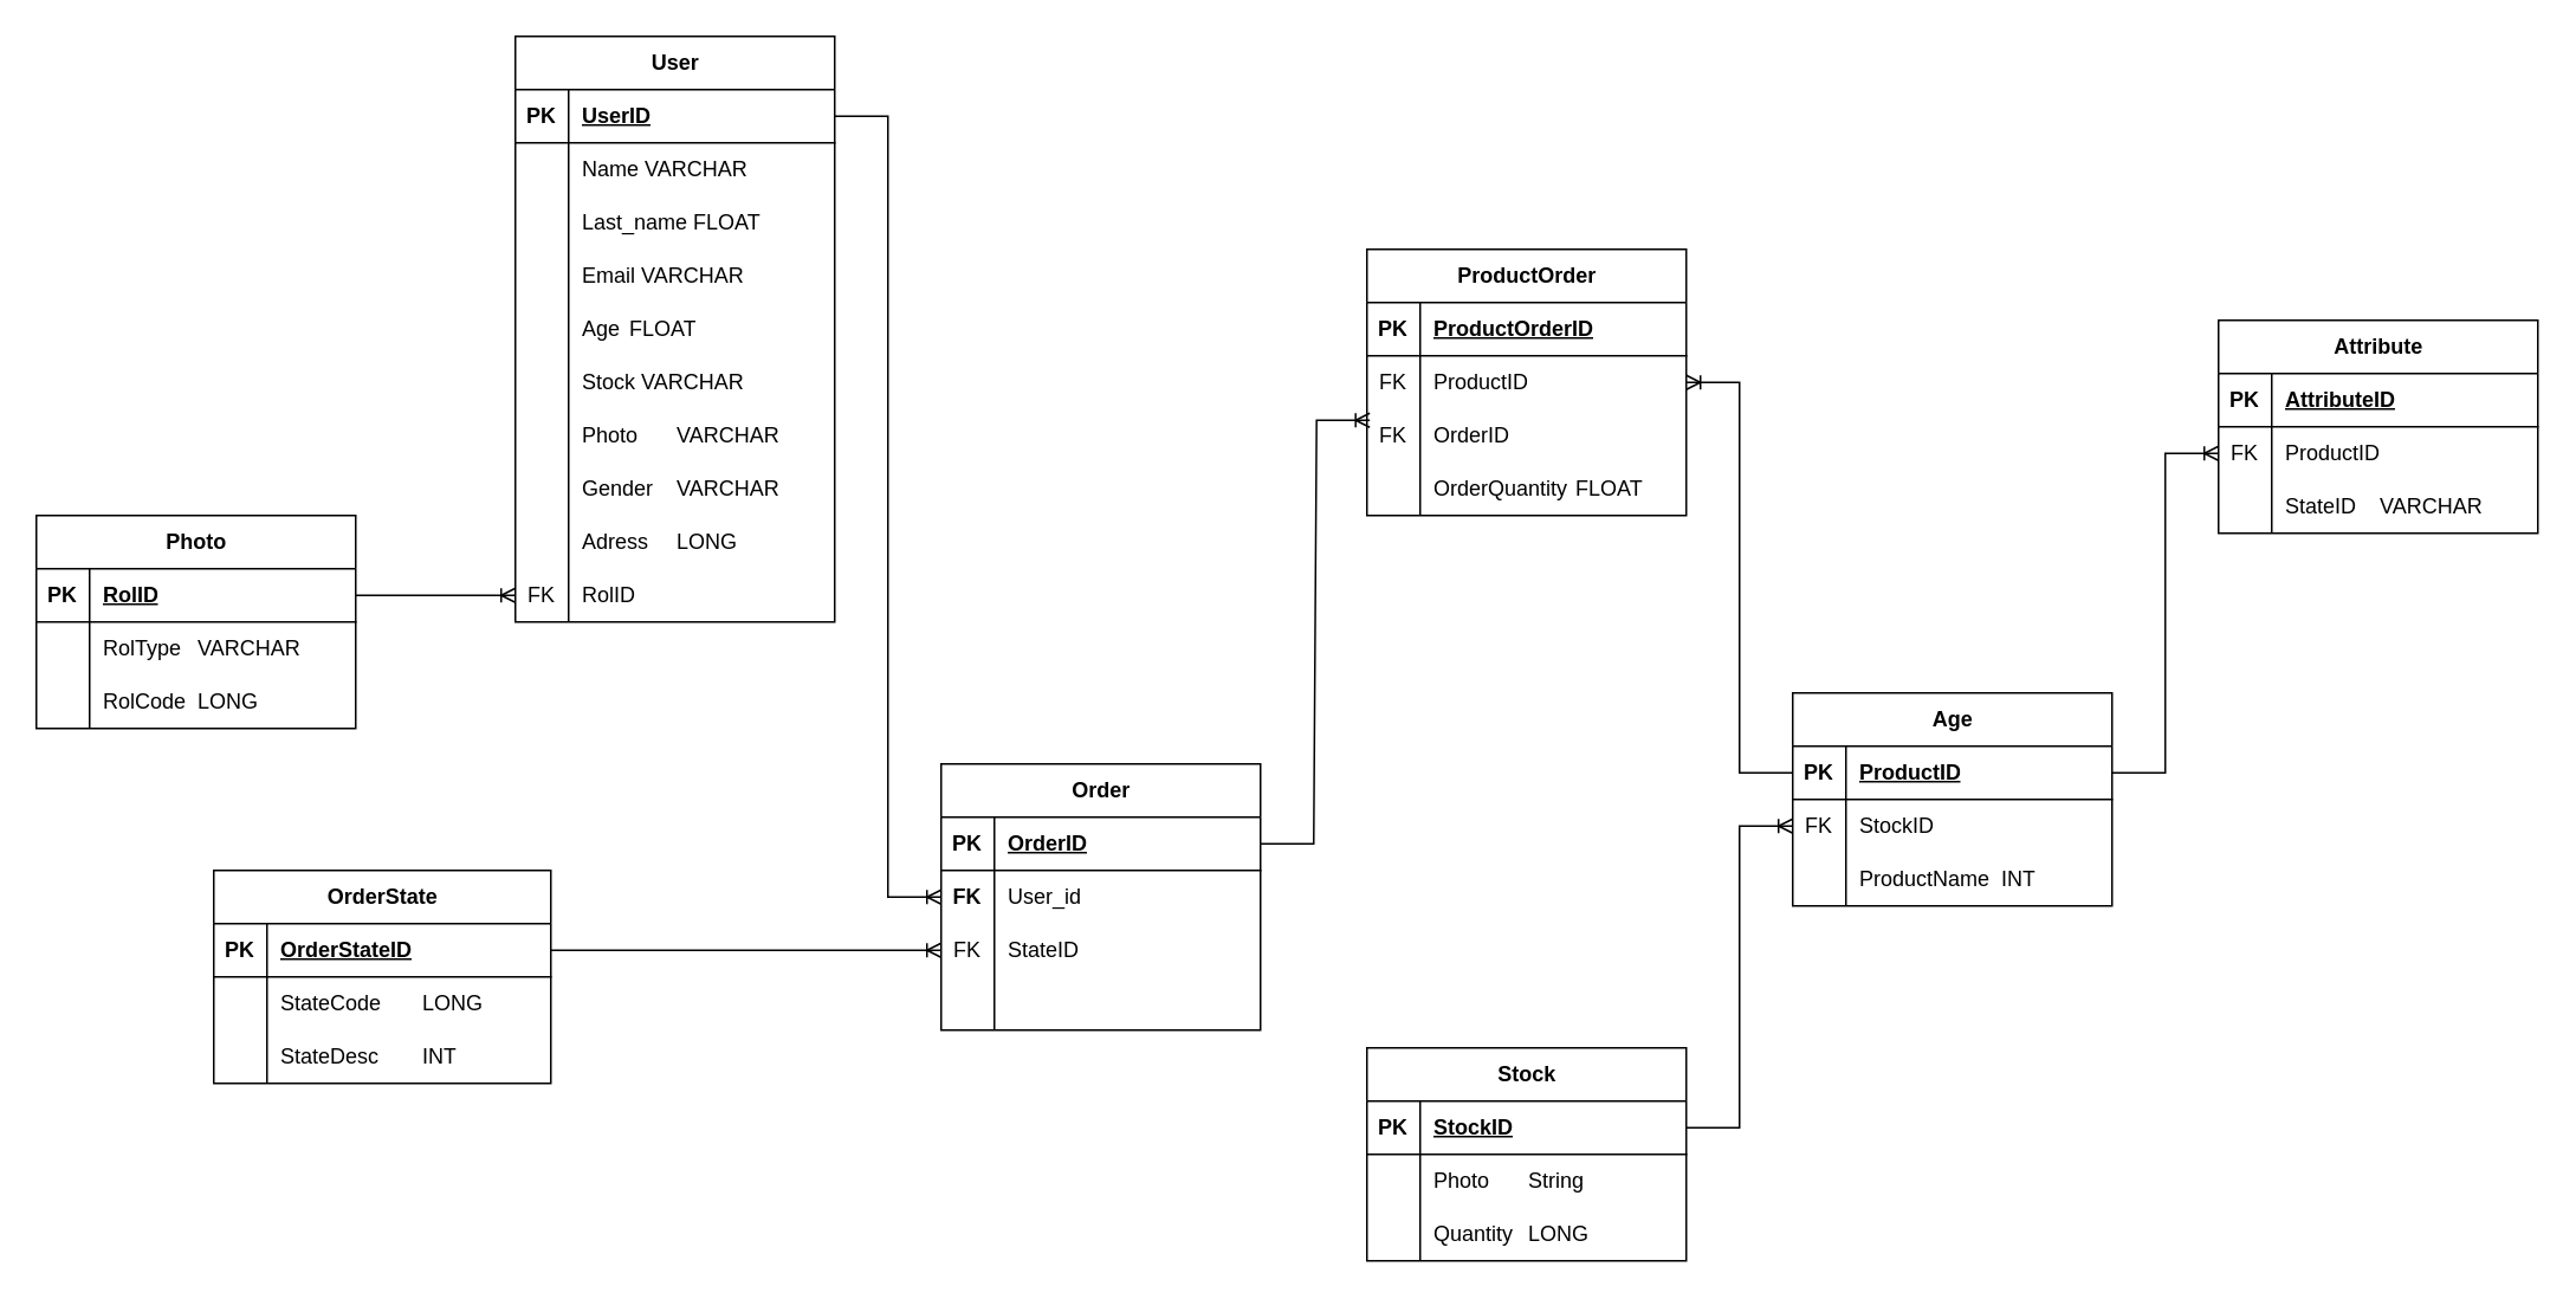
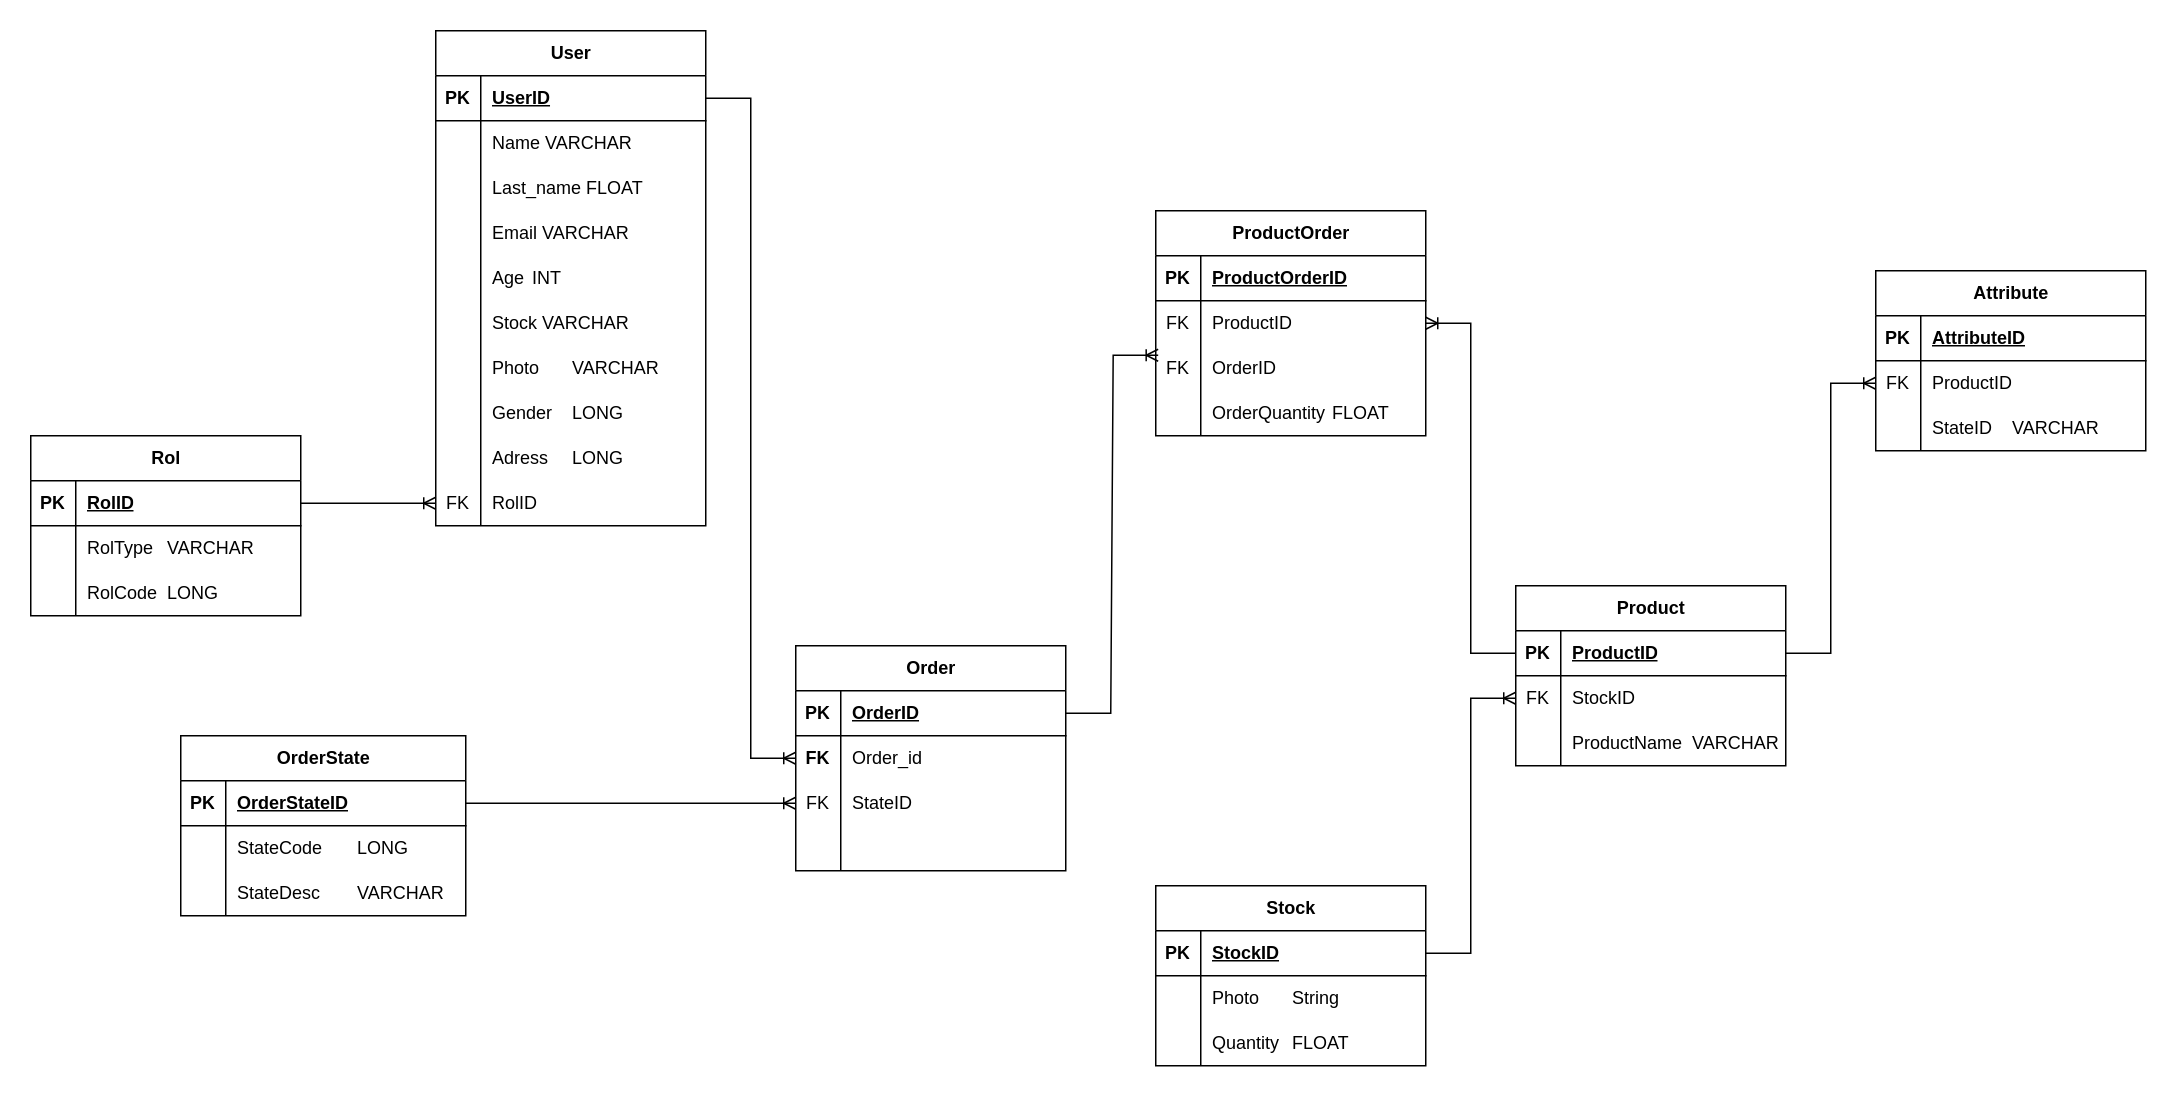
- <mxCell id="17" value="Age&lt;span style=&quot;white-space: pre;&quot;&gt;&#09;&lt;/span&gt;FLOAT" style="shape=partialRectangle;connectable=0;fillColor=none;top=0;left=0;bottom=0;right=0;align=left;spacingLeft=6;overflow=hidden;whiteSpace=wrap;html=1;" vertex="1" parent="15"><mxGeometry x="30" width="150" height="30" as="geometry"><mxRectangle width="150" height="30" as="alternateBounds" /></mxGeometry></mxCell>
+ <mxCell id="17" value="Age&lt;span style=&quot;white-space: pre;&quot;&gt;&#09;&lt;/span&gt;INT" style="shape=partialRectangle;connectable=0;fillColor=none;top=0;left=0;bottom=0;right=0;align=left;spacingLeft=6;overflow=hidden;whiteSpace=wrap;html=1;" vertex="1" parent="15"><mxGeometry x="30" width="150" height="30" as="geometry"><mxRectangle width="150" height="30" as="alternateBounds" /></mxGeometry></mxCell>
- <mxCell id="26" value="Gender&lt;span style=&quot;white-space: pre;&quot;&gt;&#09;&lt;/span&gt;VARCHAR" style="shape=partialRectangle;connectable=0;fillColor=none;top=0;left=0;bottom=0;right=0;align=left;spacingLeft=6;overflow=hidden;whiteSpace=wrap;html=1;" vertex="1" parent="24"><mxGeometry x="30" width="150" height="30" as="geometry"><mxRectangle width="150" height="30" as="alternateBounds" /></mxGeometry></mxCell>
+ <mxCell id="26" value="Gender&lt;span style=&quot;white-space: pre;&quot;&gt;&#09;&lt;/span&gt;LONG" style="shape=partialRectangle;connectable=0;fillColor=none;top=0;left=0;bottom=0;right=0;align=left;spacingLeft=6;overflow=hidden;whiteSpace=wrap;html=1;" vertex="1" parent="24"><mxGeometry x="30" width="150" height="30" as="geometry"><mxRectangle width="150" height="30" as="alternateBounds" /></mxGeometry></mxCell>
- <mxCell id="94" value="Photo" style="shape=table;startSize=30;container=1;collapsible=1;childLayout=tableLayout;fixedRows=1;rowLines=0;fontStyle=1;align=center;resizeLast=1;html=1;" vertex="1" parent="1"><mxGeometry x="20" y="290" width="180" height="120" as="geometry" /></mxCell>
+ <mxCell id="94" value="Rol" style="shape=table;startSize=30;container=1;collapsible=1;childLayout=tableLayout;fixedRows=1;rowLines=0;fontStyle=1;align=center;resizeLast=1;html=1;" vertex="1" parent="1"><mxGeometry x="20" y="290" width="180" height="120" as="geometry" /></mxCell>
- <mxCell id="46" value="Age" style="shape=table;startSize=30;container=1;collapsible=1;childLayout=tableLayout;fixedRows=1;rowLines=0;fontStyle=1;align=center;resizeLast=1;html=1;" vertex="1" parent="1"><mxGeometry x="1010" y="390" width="180" height="120" as="geometry" /></mxCell>
+ <mxCell id="46" value="Product" style="shape=table;startSize=30;container=1;collapsible=1;childLayout=tableLayout;fixedRows=1;rowLines=0;fontStyle=1;align=center;resizeLast=1;html=1;" vertex="1" parent="1"><mxGeometry x="1010" y="390" width="180" height="120" as="geometry" /></mxCell>
- <mxCell id="55" value="ProductName&lt;span style=&quot;white-space: pre;&quot;&gt;&#09;&lt;/span&gt;INT" style="shape=partialRectangle;connectable=0;fillColor=none;top=0;left=0;bottom=0;right=0;align=left;spacingLeft=6;overflow=hidden;whiteSpace=wrap;html=1;" vertex="1" parent="53"><mxGeometry x="30" width="150" height="30" as="geometry"><mxRectangle width="150" height="30" as="alternateBounds" /></mxGeometry></mxCell>
+ <mxCell id="55" value="ProductName&lt;span style=&quot;white-space: pre;&quot;&gt;&#09;&lt;/span&gt;VARCHAR" style="shape=partialRectangle;connectable=0;fillColor=none;top=0;left=0;bottom=0;right=0;align=left;spacingLeft=6;overflow=hidden;whiteSpace=wrap;html=1;" vertex="1" parent="53"><mxGeometry x="30" width="150" height="30" as="geometry"><mxRectangle width="150" height="30" as="alternateBounds" /></mxGeometry></mxCell>
- <mxCell id="39" value="User_id" style="shape=partialRectangle;connectable=0;fillColor=none;top=0;left=0;bottom=0;right=0;align=left;spacingLeft=6;overflow=hidden;whiteSpace=wrap;html=1;" vertex="1" parent="37"><mxGeometry x="30" width="150" height="30" as="geometry"><mxRectangle width="150" height="30" as="alternateBounds" /></mxGeometry></mxCell>
+ <mxCell id="39" value="Order_id" style="shape=partialRectangle;connectable=0;fillColor=none;top=0;left=0;bottom=0;right=0;align=left;spacingLeft=6;overflow=hidden;whiteSpace=wrap;html=1;" vertex="1" parent="37"><mxGeometry x="30" width="150" height="30" as="geometry"><mxRectangle width="150" height="30" as="alternateBounds" /></mxGeometry></mxCell>
- <mxCell id="114" value="StateDesc&lt;span style=&quot;white-space: pre;&quot;&gt;&#09;&lt;/span&gt;INT" style="shape=partialRectangle;connectable=0;fillColor=none;top=0;left=0;bottom=0;right=0;align=left;spacingLeft=6;overflow=hidden;whiteSpace=wrap;html=1;" vertex="1" parent="112"><mxGeometry x="30" width="160" height="30" as="geometry"><mxRectangle width="160" height="30" as="alternateBounds" /></mxGeometry></mxCell>
+ <mxCell id="114" value="StateDesc&lt;span style=&quot;white-space: pre;&quot;&gt;&#09;&lt;/span&gt;VARCHAR" style="shape=partialRectangle;connectable=0;fillColor=none;top=0;left=0;bottom=0;right=0;align=left;spacingLeft=6;overflow=hidden;whiteSpace=wrap;html=1;" vertex="1" parent="112"><mxGeometry x="30" width="160" height="30" as="geometry"><mxRectangle width="160" height="30" as="alternateBounds" /></mxGeometry></mxCell>
- <mxCell id="65" value="Quantity&lt;span style=&quot;white-space: pre;&quot;&gt;&#09;&lt;/span&gt;LONG" style="shape=partialRectangle;connectable=0;fillColor=none;top=0;left=0;bottom=0;right=0;align=left;spacingLeft=6;overflow=hidden;whiteSpace=wrap;html=1;" vertex="1" parent="63"><mxGeometry x="30" width="150" height="30" as="geometry"><mxRectangle width="150" height="30" as="alternateBounds" /></mxGeometry></mxCell>
+ <mxCell id="65" value="Quantity&lt;span style=&quot;white-space: pre;&quot;&gt;&#09;&lt;/span&gt;FLOAT" style="shape=partialRectangle;connectable=0;fillColor=none;top=0;left=0;bottom=0;right=0;align=left;spacingLeft=6;overflow=hidden;whiteSpace=wrap;html=1;" vertex="1" parent="63"><mxGeometry x="30" width="150" height="30" as="geometry"><mxRectangle width="150" height="30" as="alternateBounds" /></mxGeometry></mxCell>
